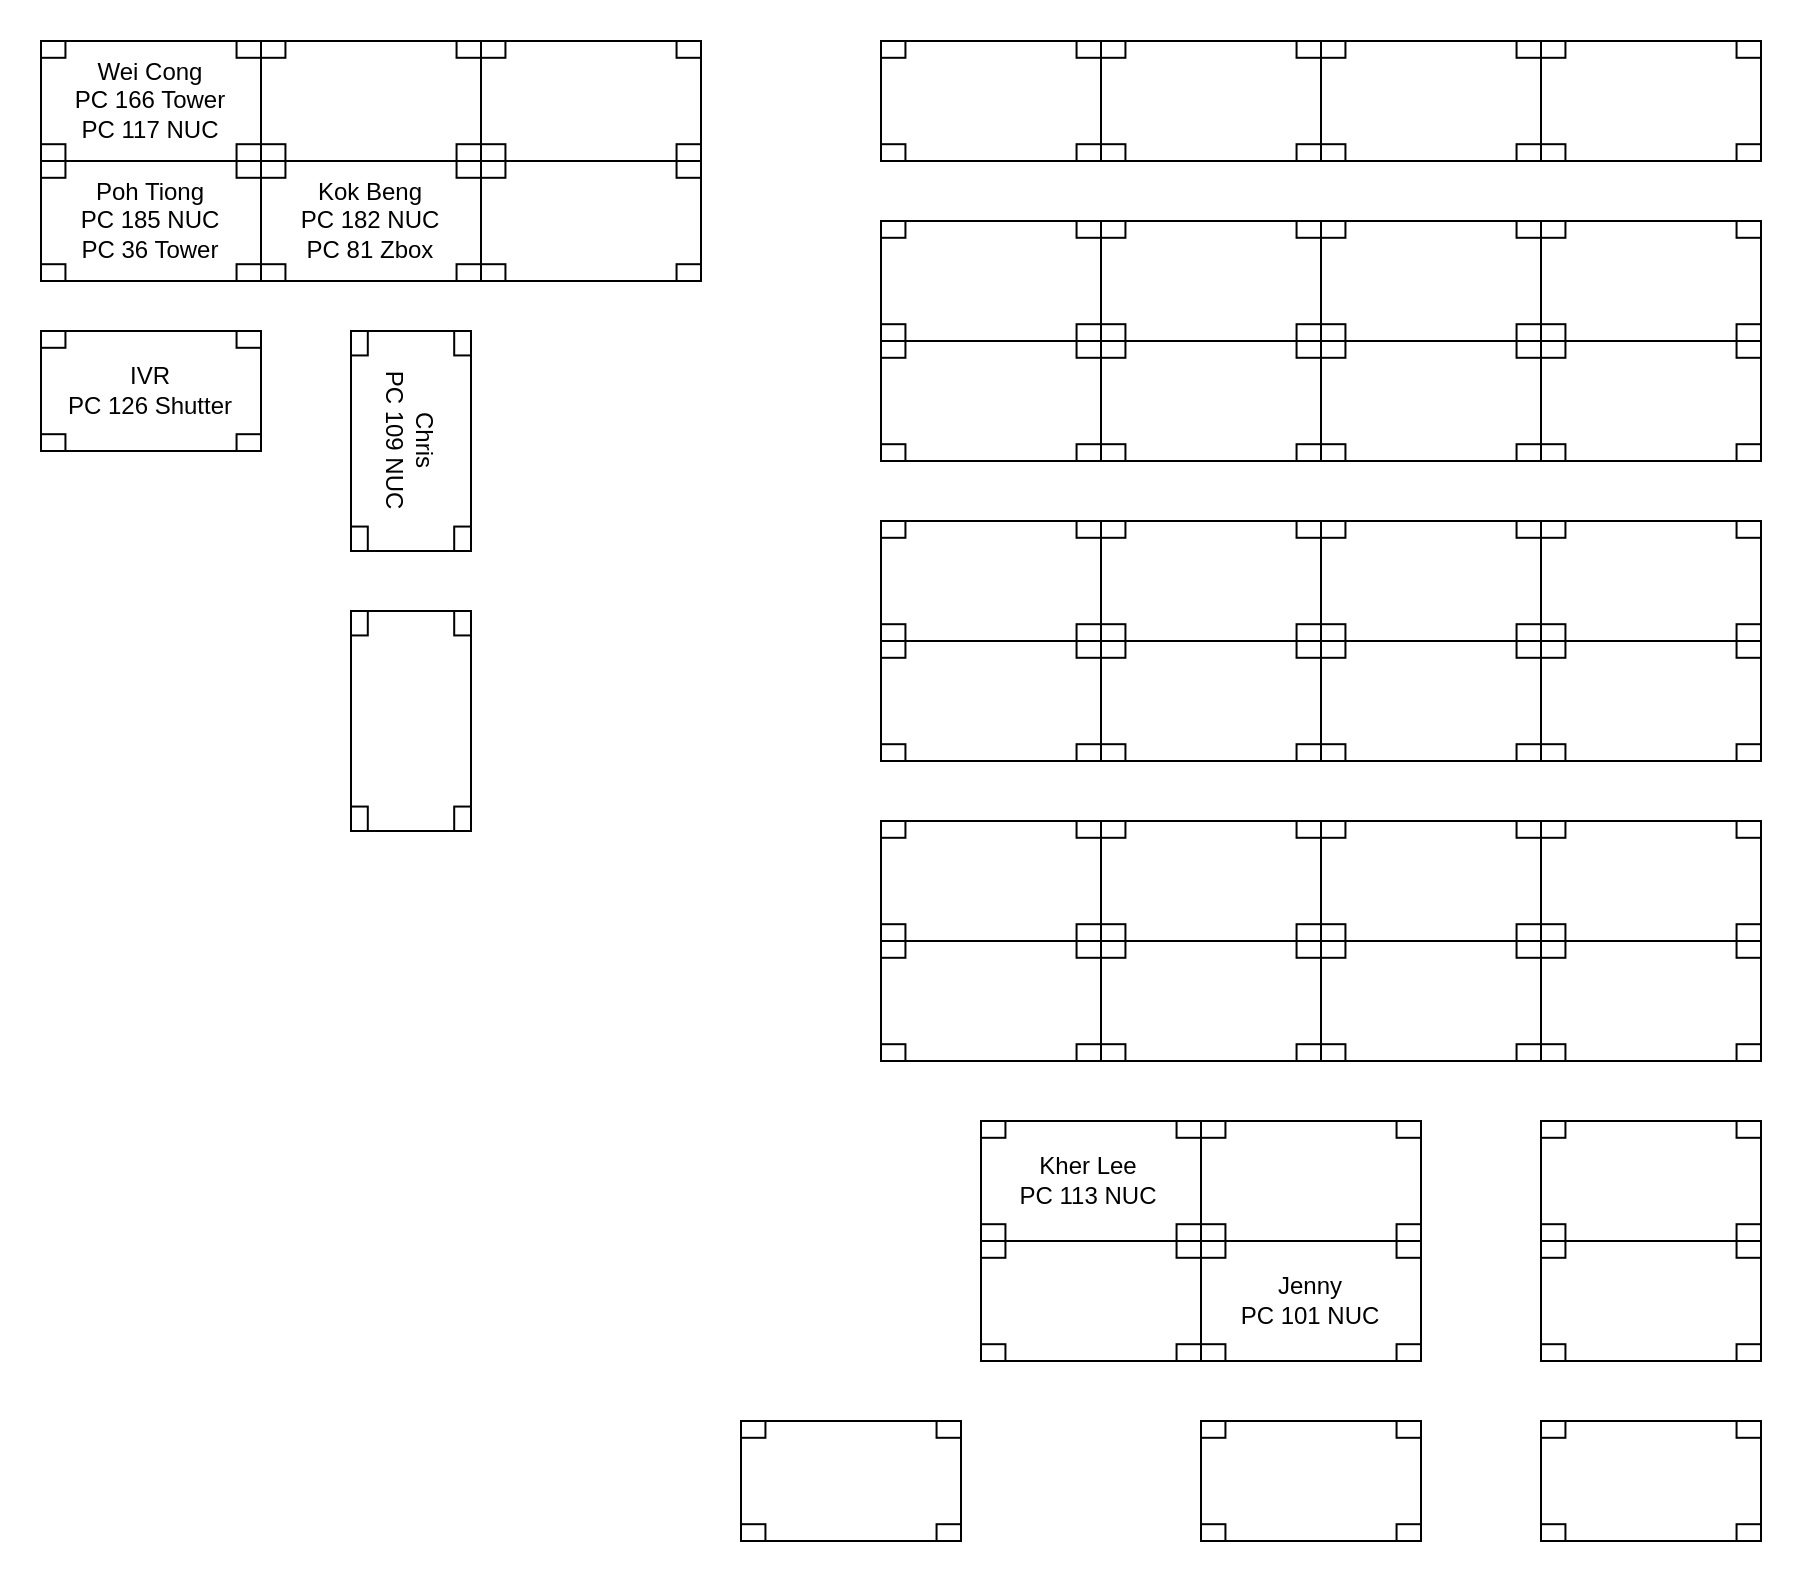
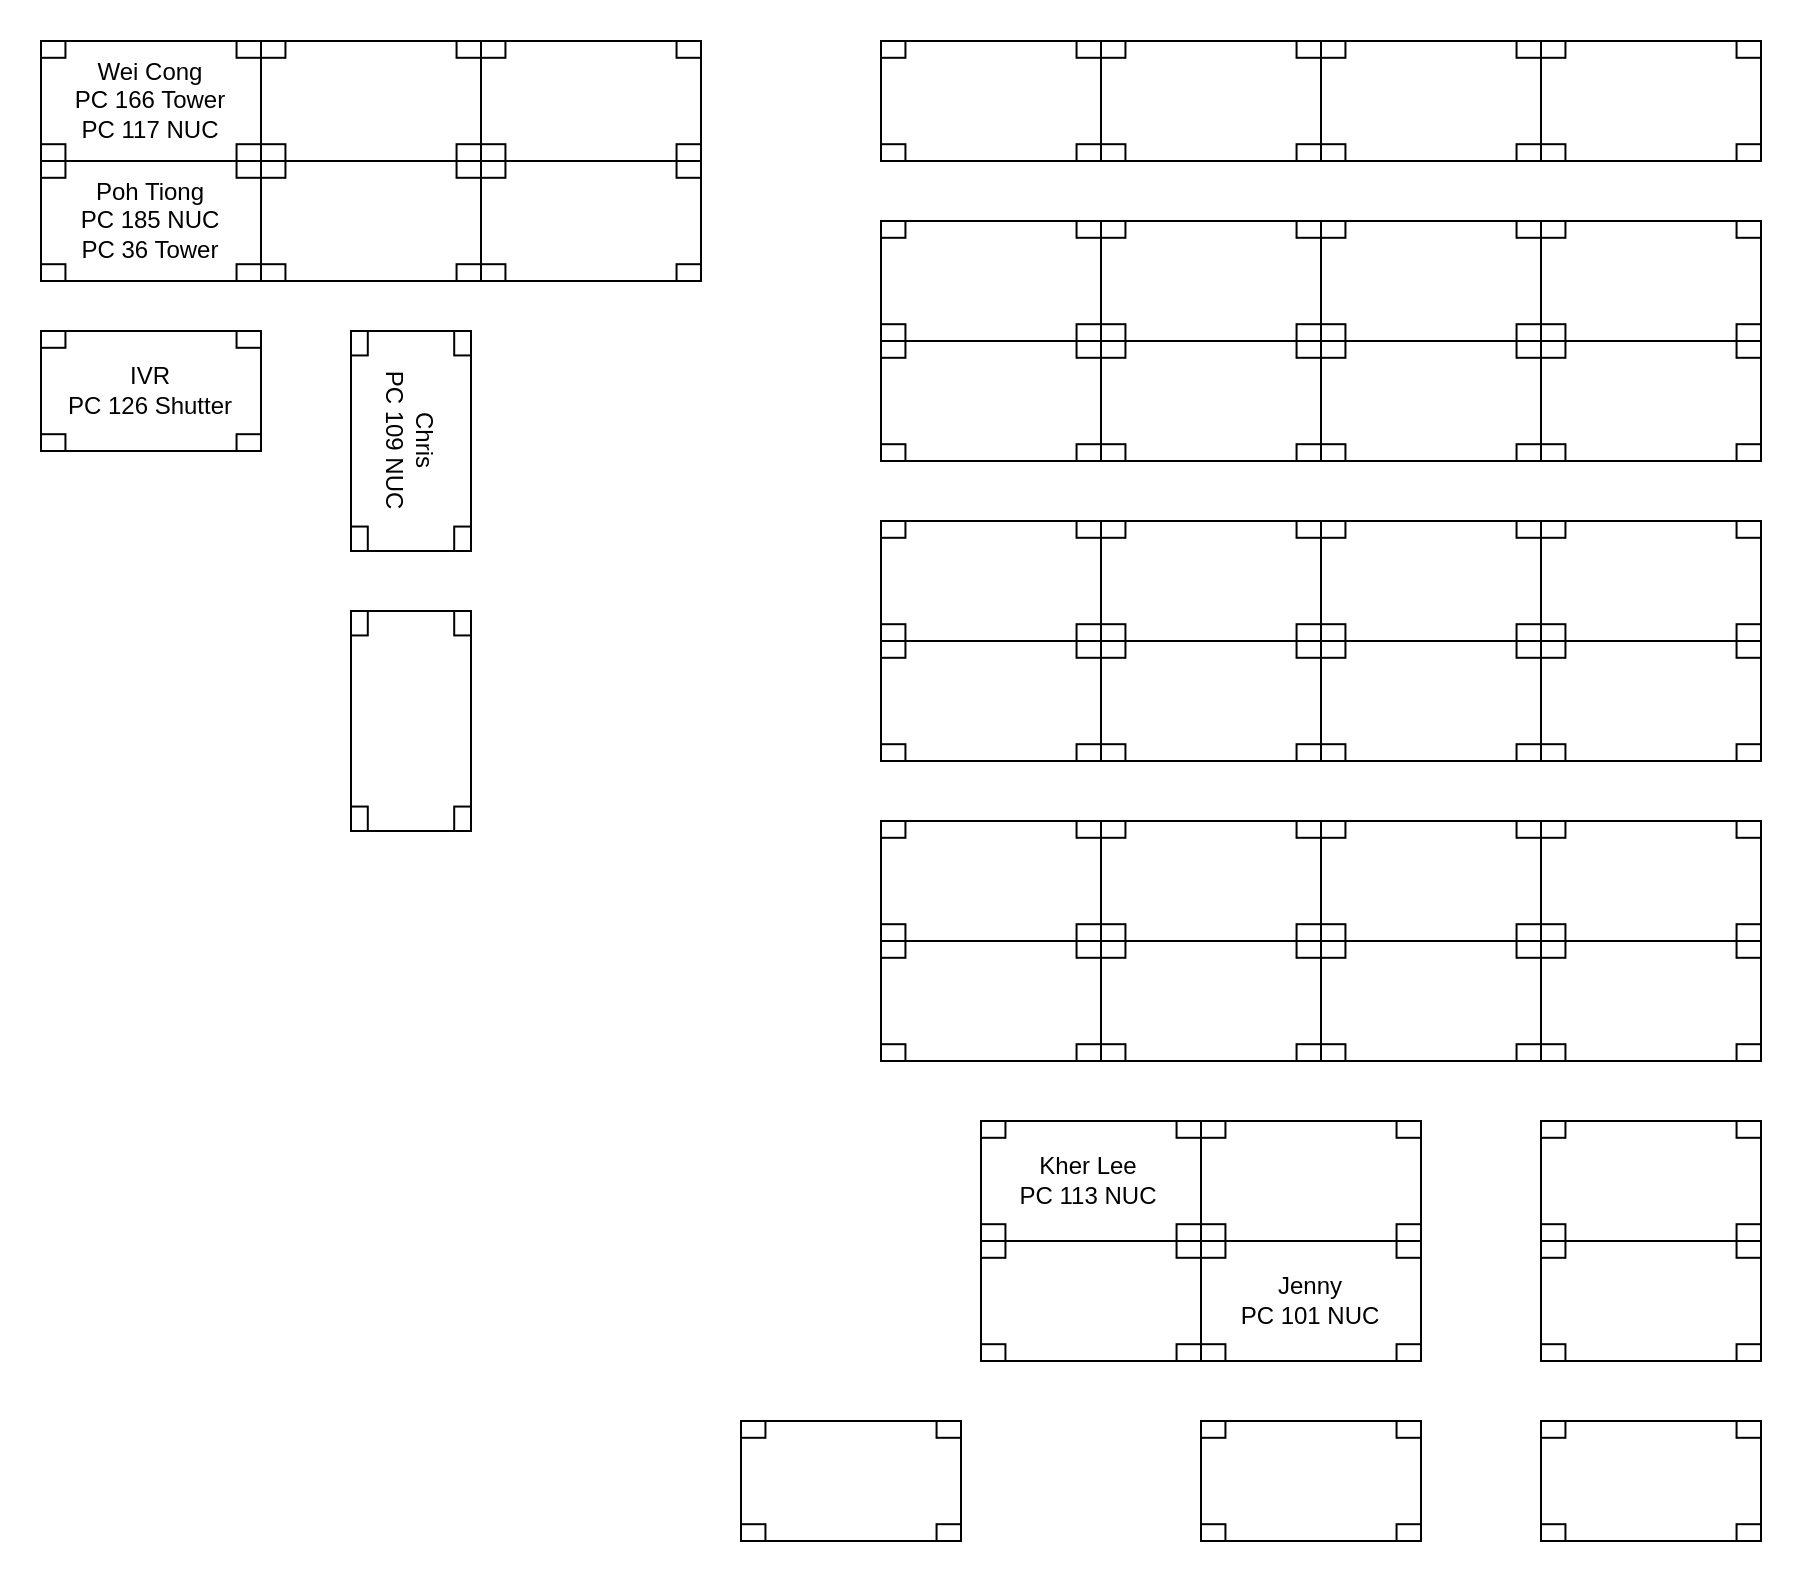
- <mxCell id="50" value="Kok Beng&lt;br&gt;PC 182 NUC&lt;br&gt;PC 81 Zbox" style="text;html=1;strokeColor=none;fillColor=none;align=center;verticalAlign=middle;whiteSpace=wrap;rounded=0;" vertex="1" parent="1"><mxGeometry x="130" y="85" width="110" height="50" as="geometry" /></mxCell>
